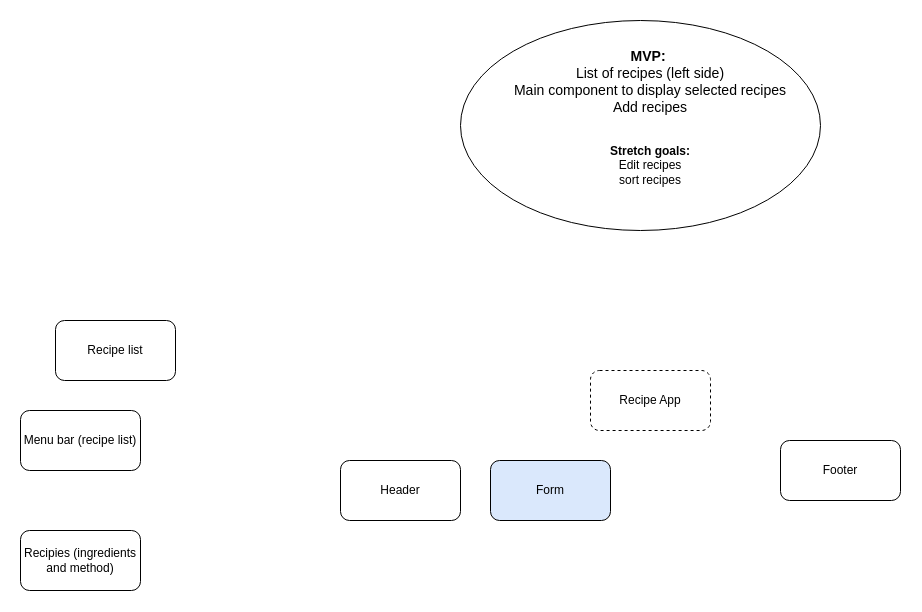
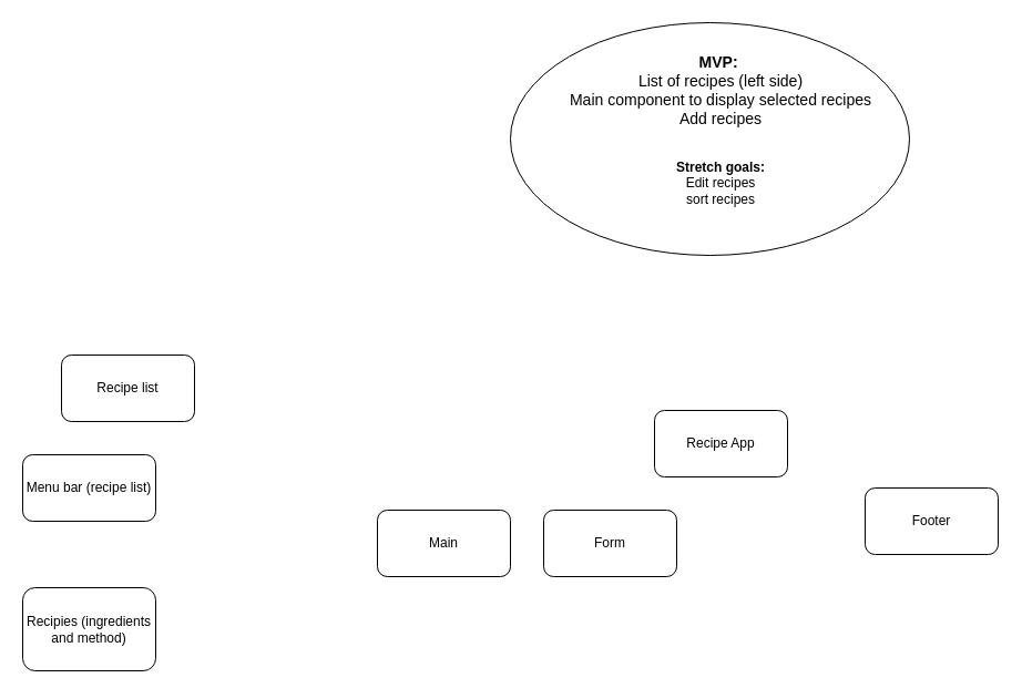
- <mxCell id="2" value="Recipe App" style="rounded=1;whiteSpace=wrap;html=1;dashed=1;" vertex="1" parent="1"><mxGeometry x="590" y="370" width="120" height="60" as="geometry" /></mxCell>
+ <mxCell id="2" value="Recipe App" style="rounded=1;whiteSpace=wrap;html=1;" vertex="1" parent="1"><mxGeometry x="590" y="370" width="120" height="60" as="geometry" /></mxCell>
- <mxCell id="7" value="Header" style="rounded=1;whiteSpace=wrap;html=1;" vertex="1" parent="1"><mxGeometry x="340" y="460" width="120" height="60" as="geometry" /></mxCell>
+ <mxCell id="7" value="Main" style="rounded=1;whiteSpace=wrap;html=1;" vertex="1" parent="1"><mxGeometry x="340" y="460" width="120" height="60" as="geometry" /></mxCell>
- <mxCell id="10" value="Form" style="rounded=1;whiteSpace=wrap;html=1;fillColor=#dae8fc;" vertex="1" parent="1"><mxGeometry x="490" y="460" width="120" height="60" as="geometry" /></mxCell>
+ <mxCell id="10" value="Form" style="rounded=1;whiteSpace=wrap;html=1;" vertex="1" parent="1"><mxGeometry x="490" y="460" width="120" height="60" as="geometry" /></mxCell>
- <mxCell id="6" value="Recipies (ingredients and method)" style="rounded=1;whiteSpace=wrap;html=1;" vertex="1" parent="1"><mxGeometry x="20" y="530" width="120" height="60" as="geometry" /></mxCell>
+ <mxCell id="6" value="Recipies (ingredients and method)" style="rounded=1;whiteSpace=wrap;html=1;" vertex="1" parent="1"><mxGeometry x="20" y="530" width="120" height="75" as="geometry" /></mxCell>
